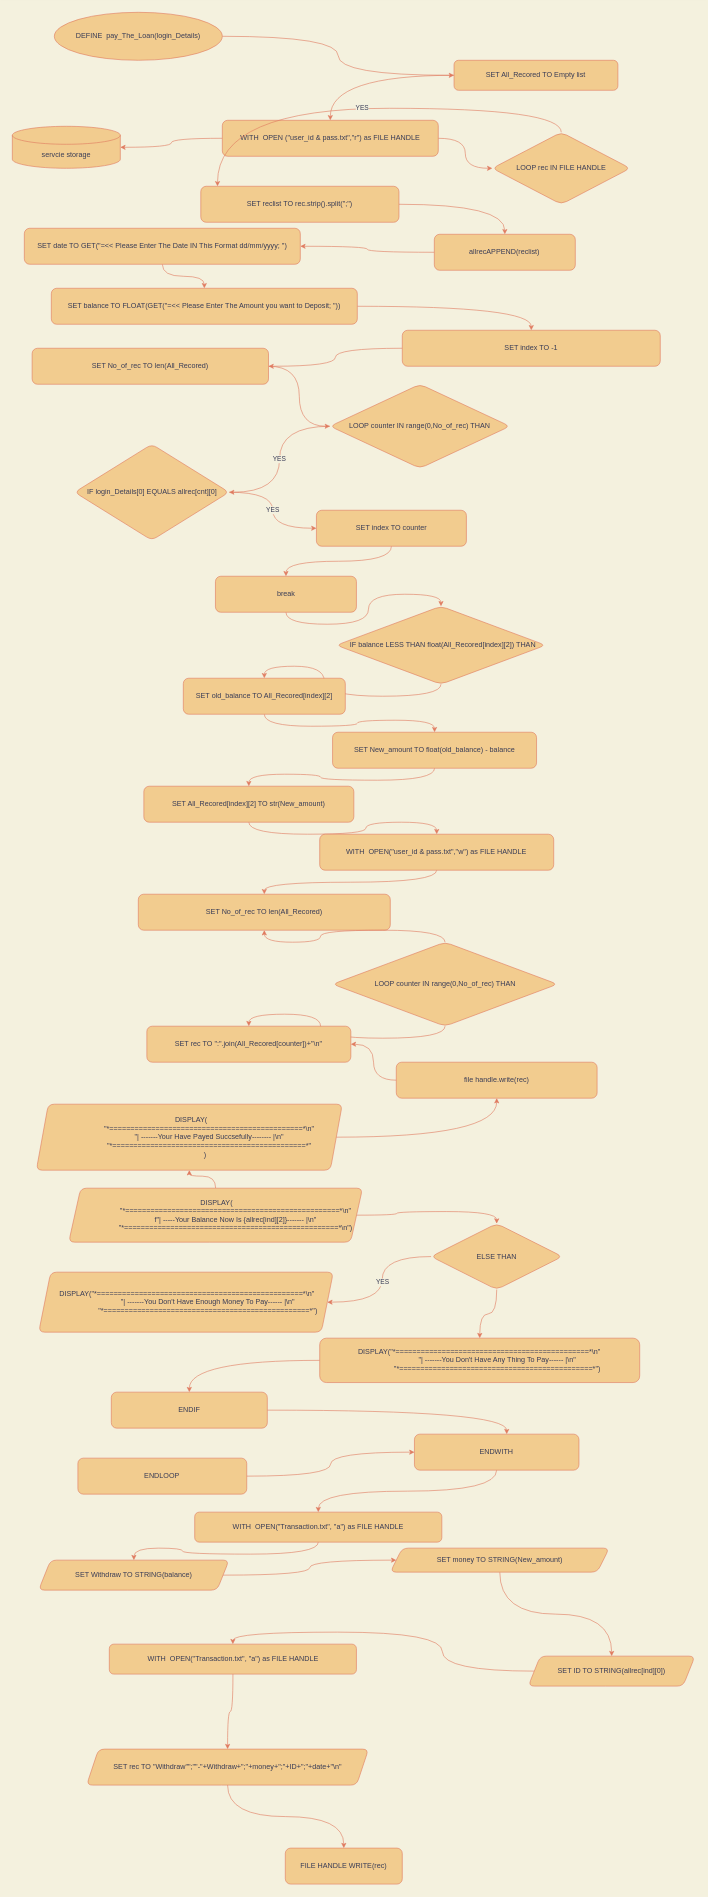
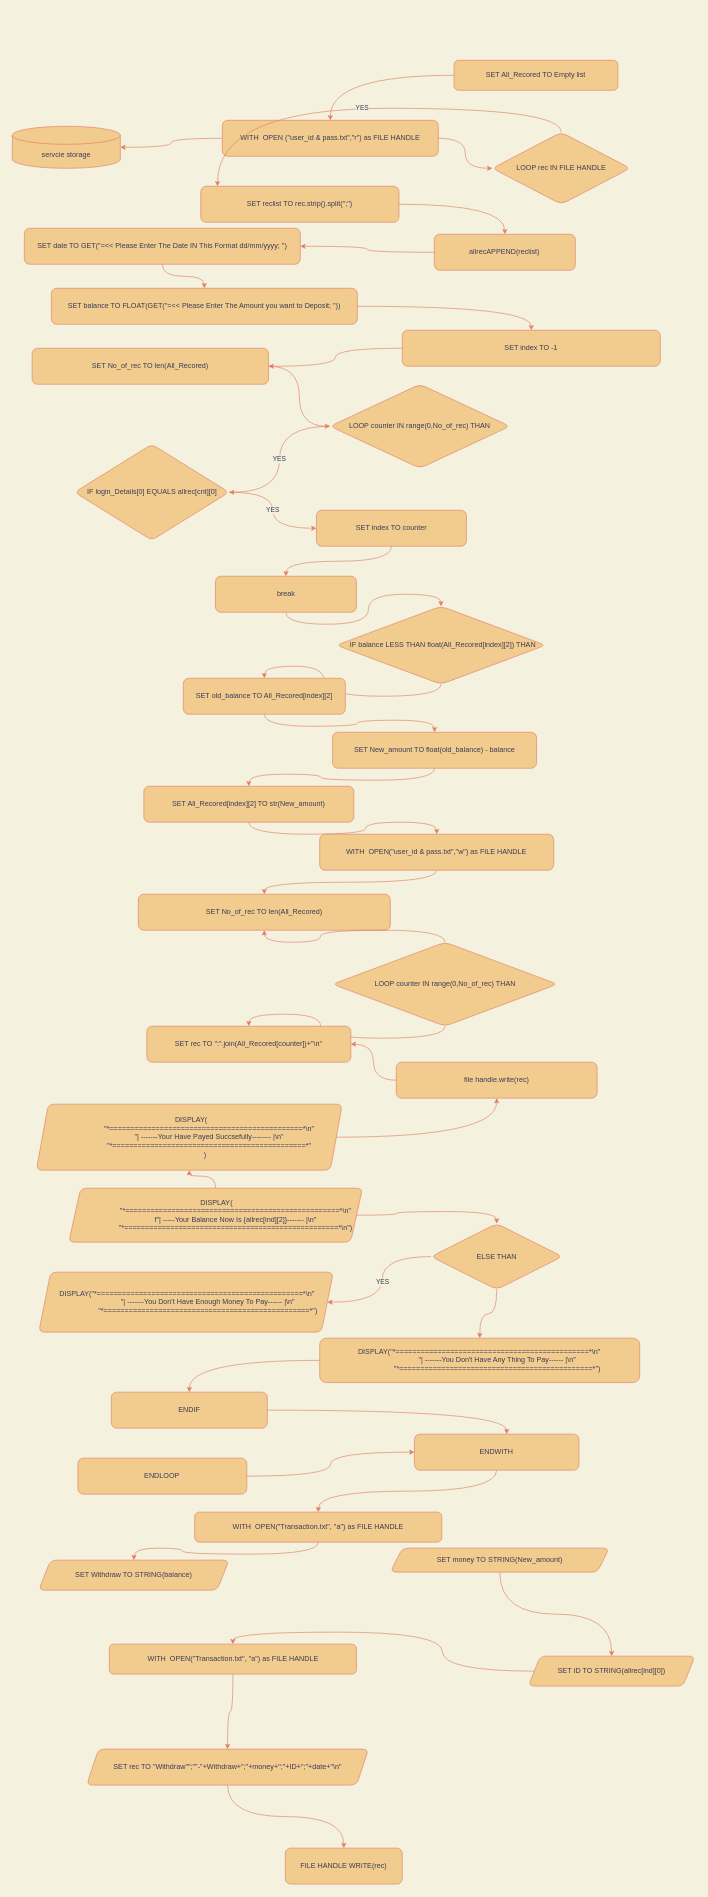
- <mxCell id="54" value="DEFINE&amp;nbsp; pay_The_Loan(login_Details)" style="ellipse;whiteSpace=wrap;html=1;shadow=0;fillColor=#F2CC8F;strokeColor=#E07A5F;fontColor=#393C56;rounded=1;" vertex="1" parent="1"><mxGeometry x="90" y="20" width="280" height="80" as="geometry" /></mxCell>
- <mxCell id="2" style="edgeStyle=orthogonalEdgeStyle;orthogonalLoop=1;jettySize=auto;html=1;labelBackgroundColor=#F4F1DE;strokeColor=#E07A5F;fontColor=#393C56;curved=1;" edge="1" parent="1" source="54" target="4"><mxGeometry relative="1" as="geometry"><mxPoint x="290" y="-720" as="sourcePoint" /></mxGeometry></mxCell>
- <mxCell id="66" value="" style="edgeStyle=orthogonalEdgeStyle;orthogonalLoop=1;jettySize=auto;html=1;labelBackgroundColor=#F4F1DE;strokeColor=#E07A5F;fontColor=#393C56;curved=1;" edge="1" parent="1" source="67" target="69"><mxGeometry relative="1" as="geometry" /></mxCell>
